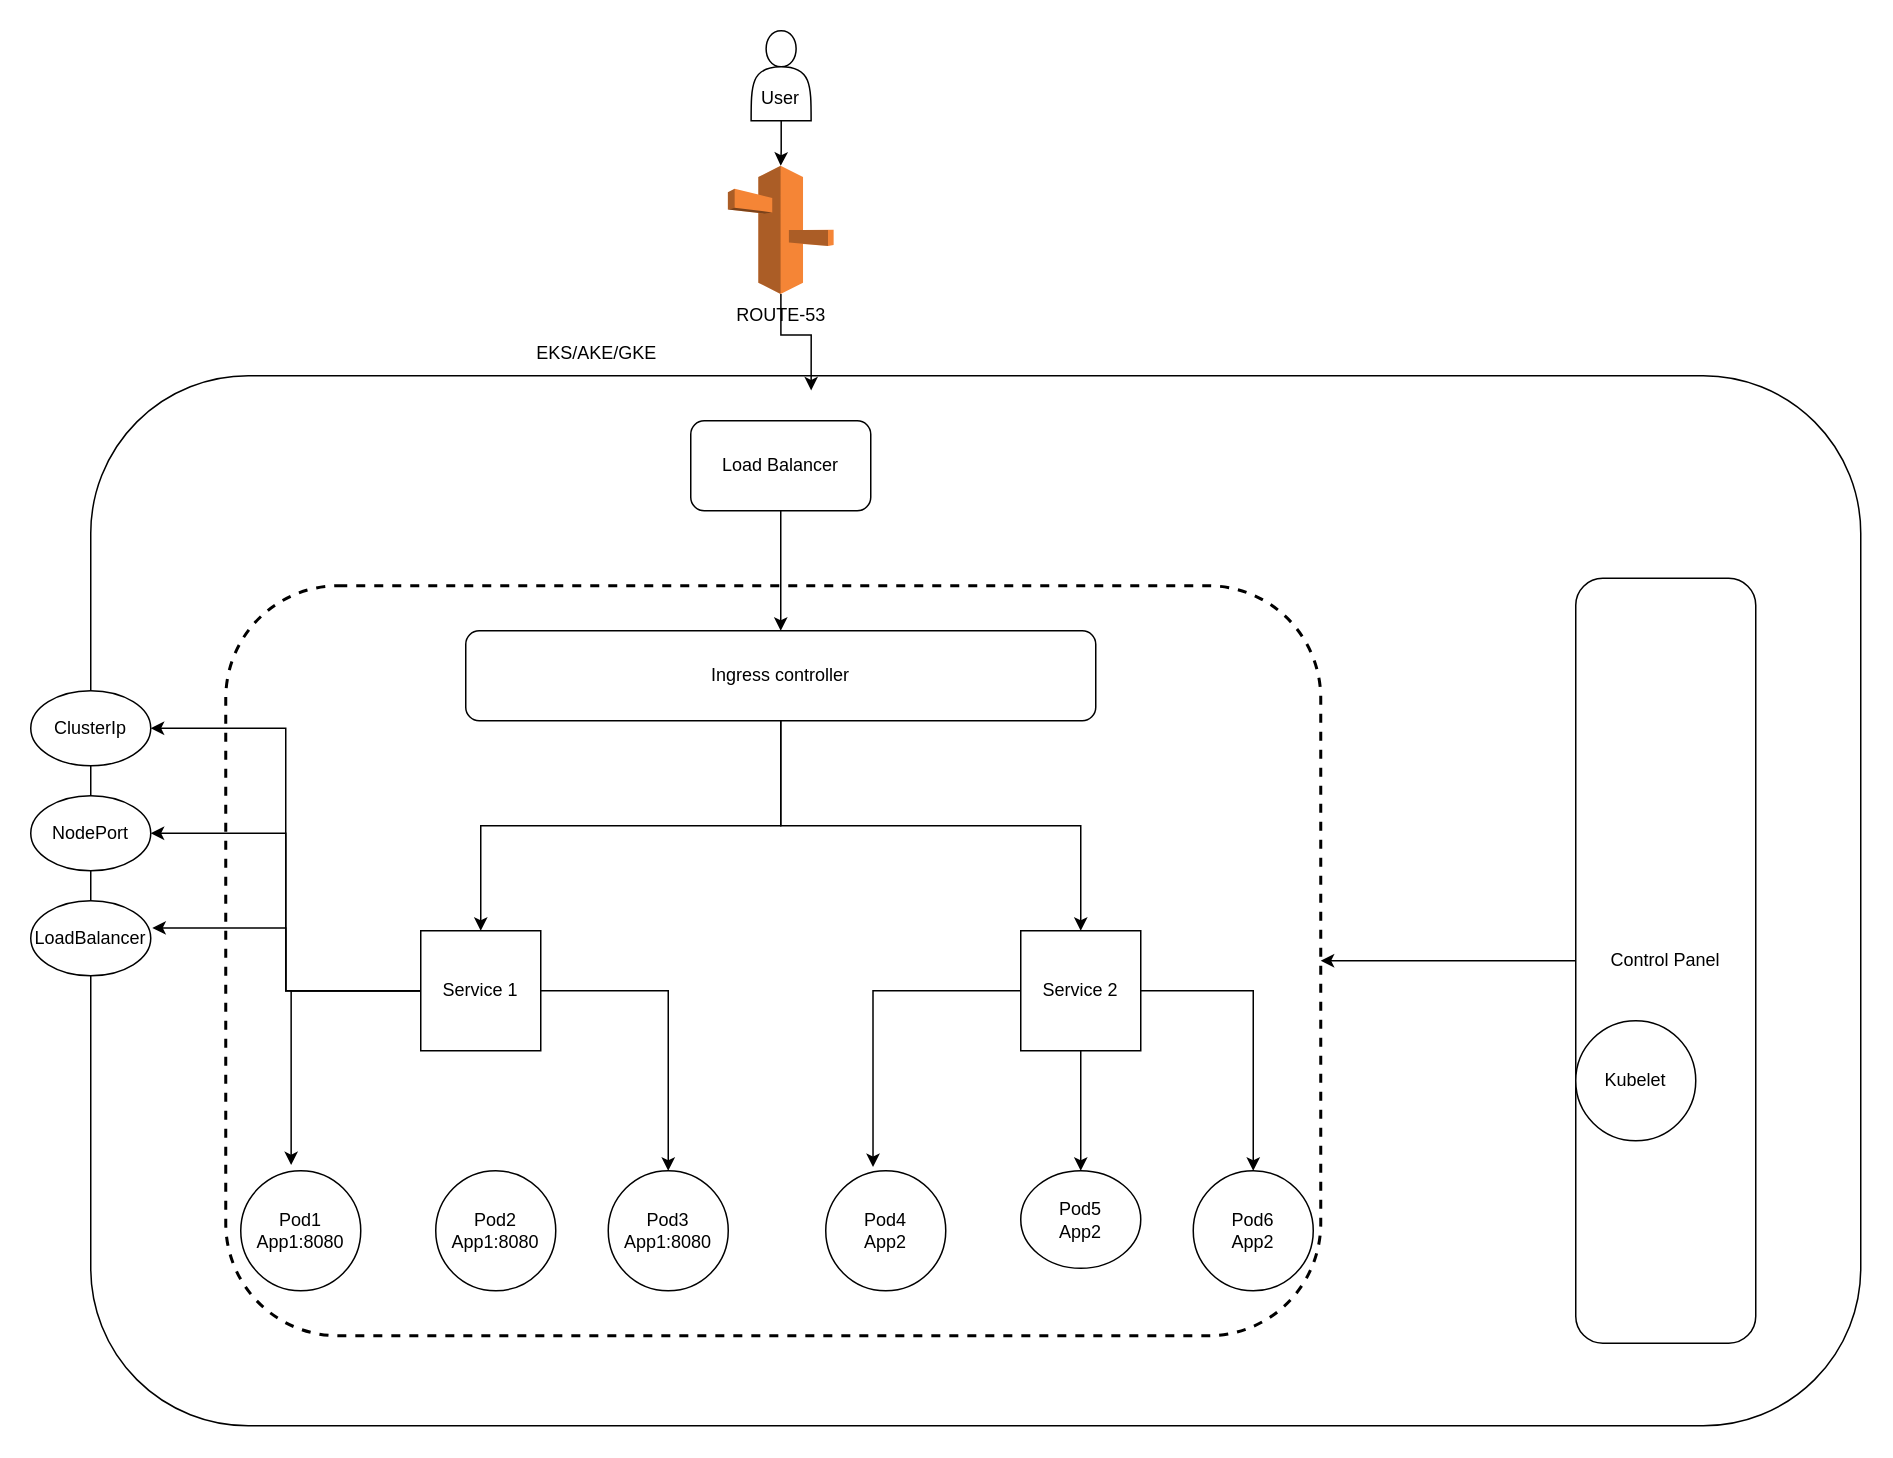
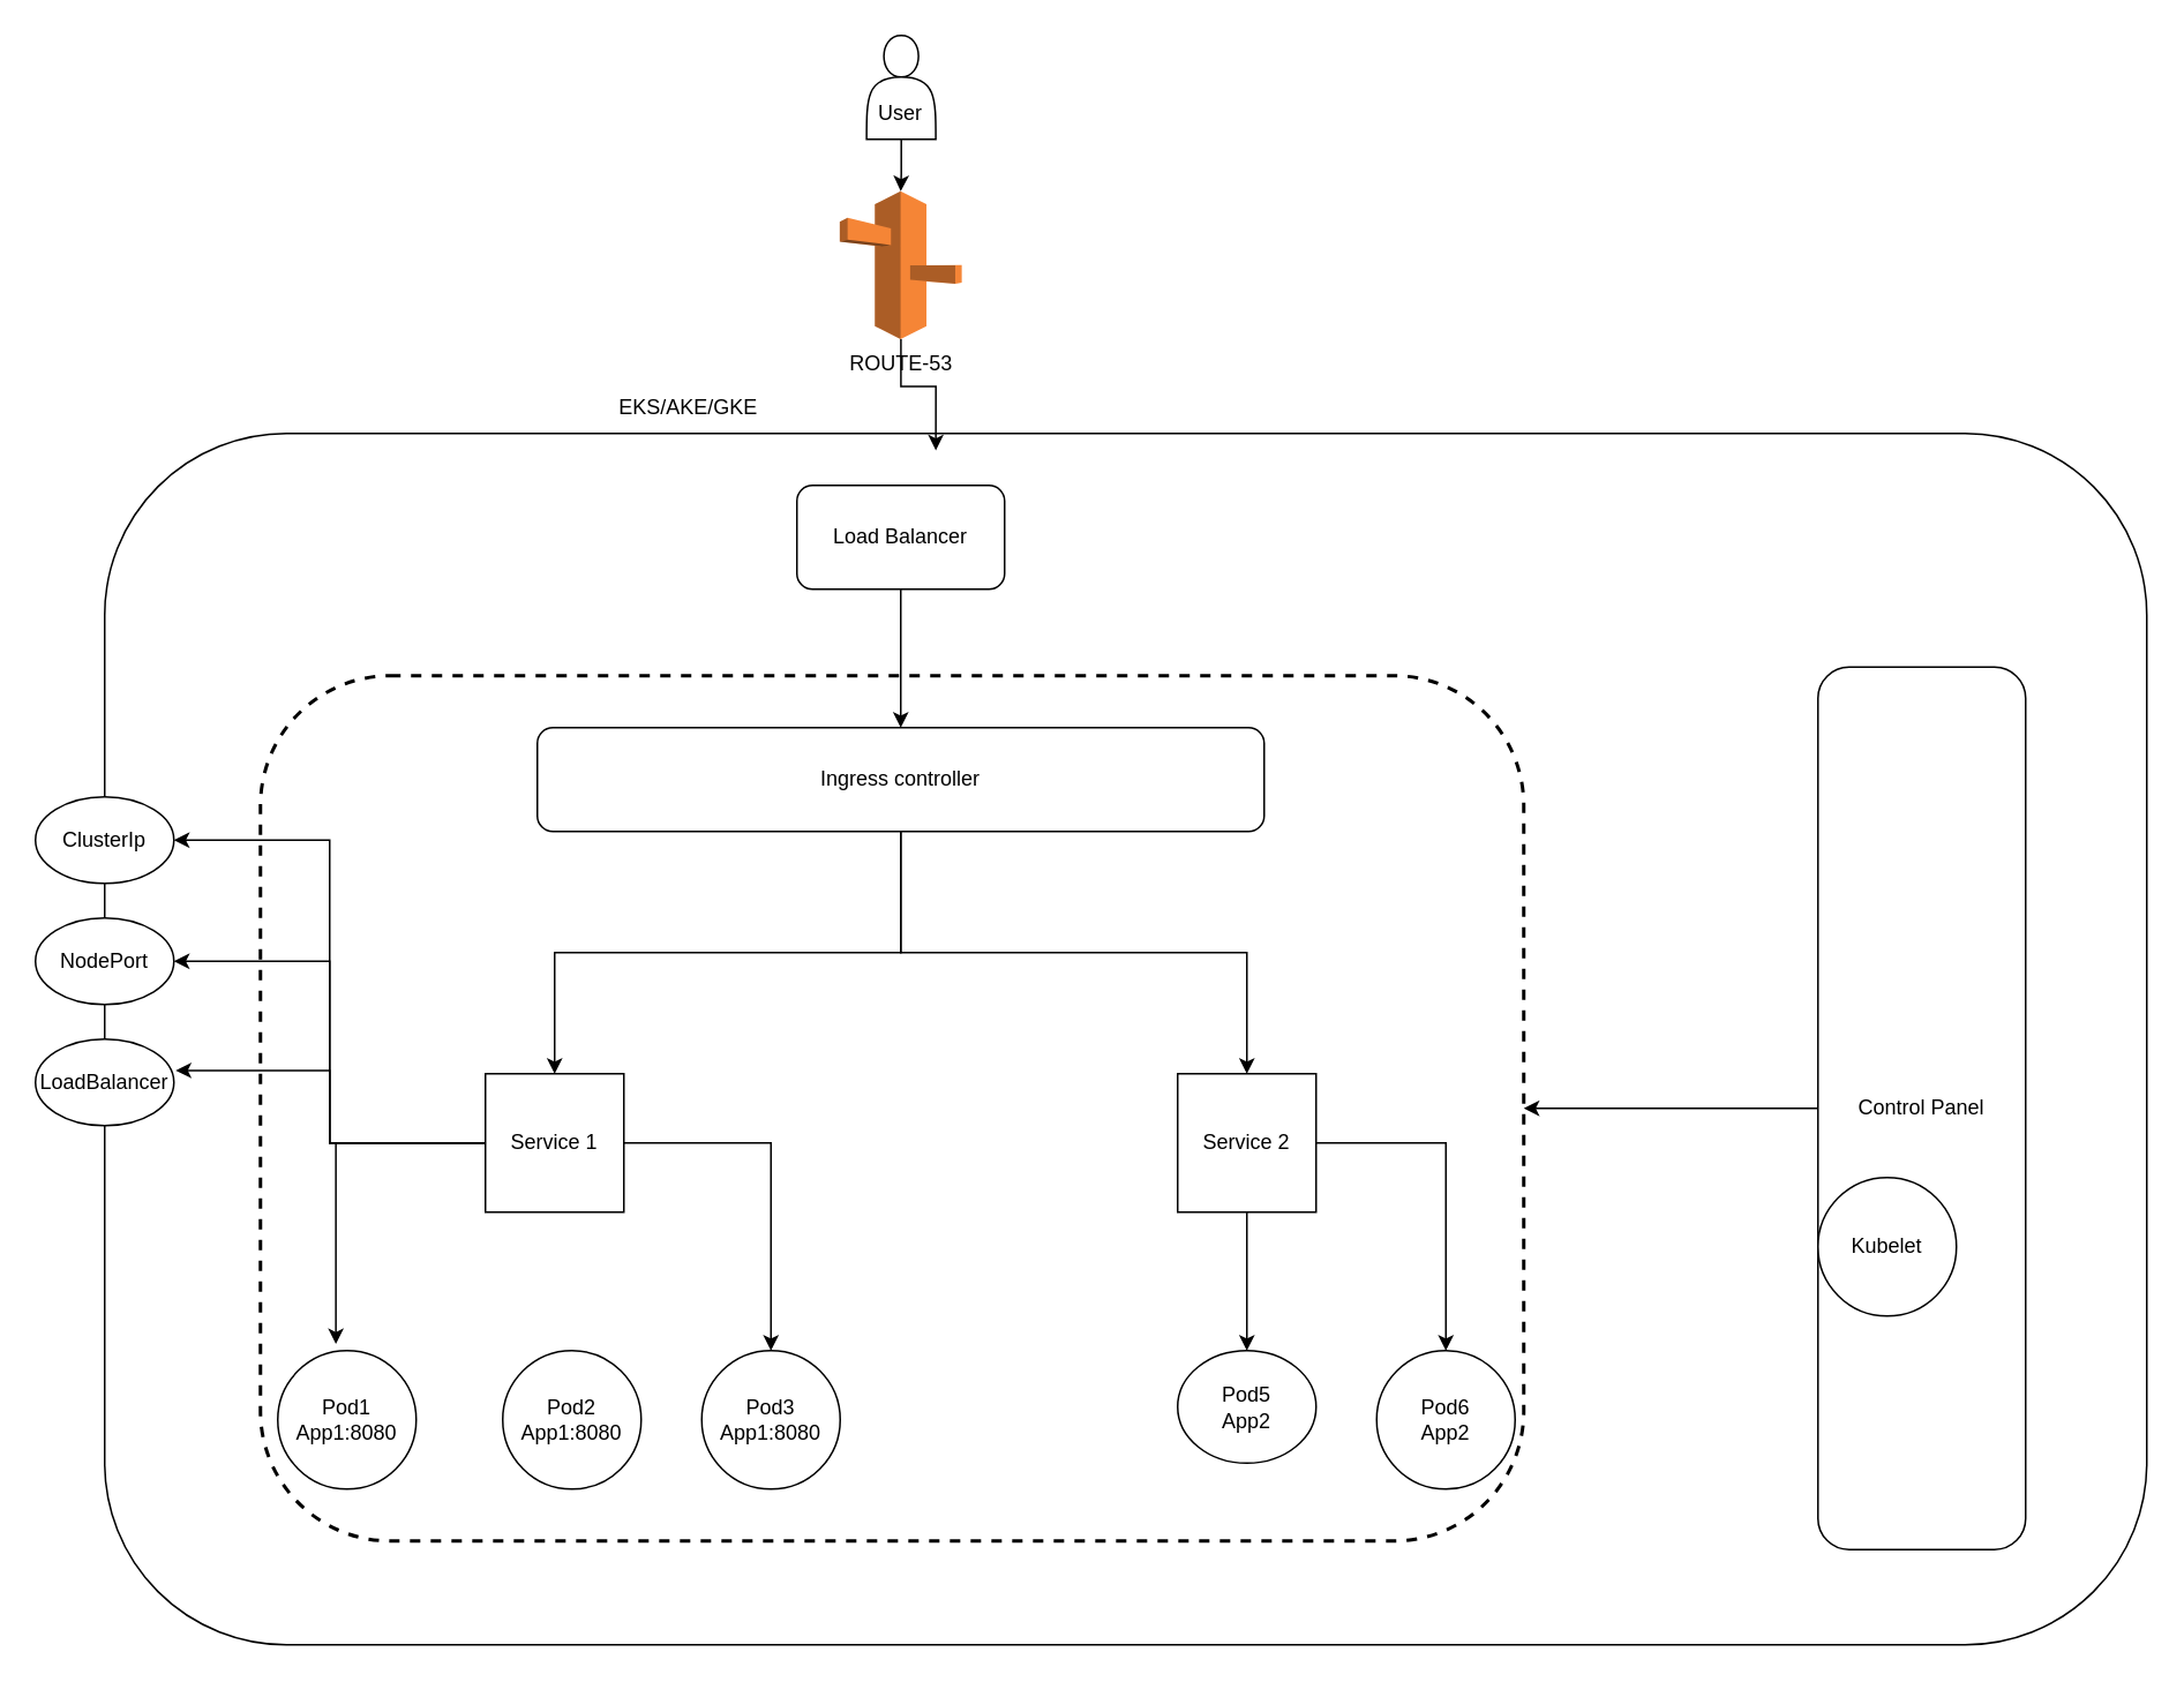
- <mxCell id="19" style="edgeStyle=orthogonalEdgeStyle;rounded=0;orthogonalLoop=1;jettySize=auto;html=1;entryX=0.394;entryY=-0.031;entryDx=0;entryDy=0;entryPerimeter=0;" parent="1" source="18" target="7" edge="1"><mxGeometry relative="1" as="geometry" /></mxCell>
- <mxCell id="7" value="Pod4&lt;br&gt;App2" style="ellipse;whiteSpace=wrap;html=1;aspect=fixed;" parent="1" vertex="1"><mxGeometry x="550" y="780" width="80" height="80" as="geometry" /></mxCell>
